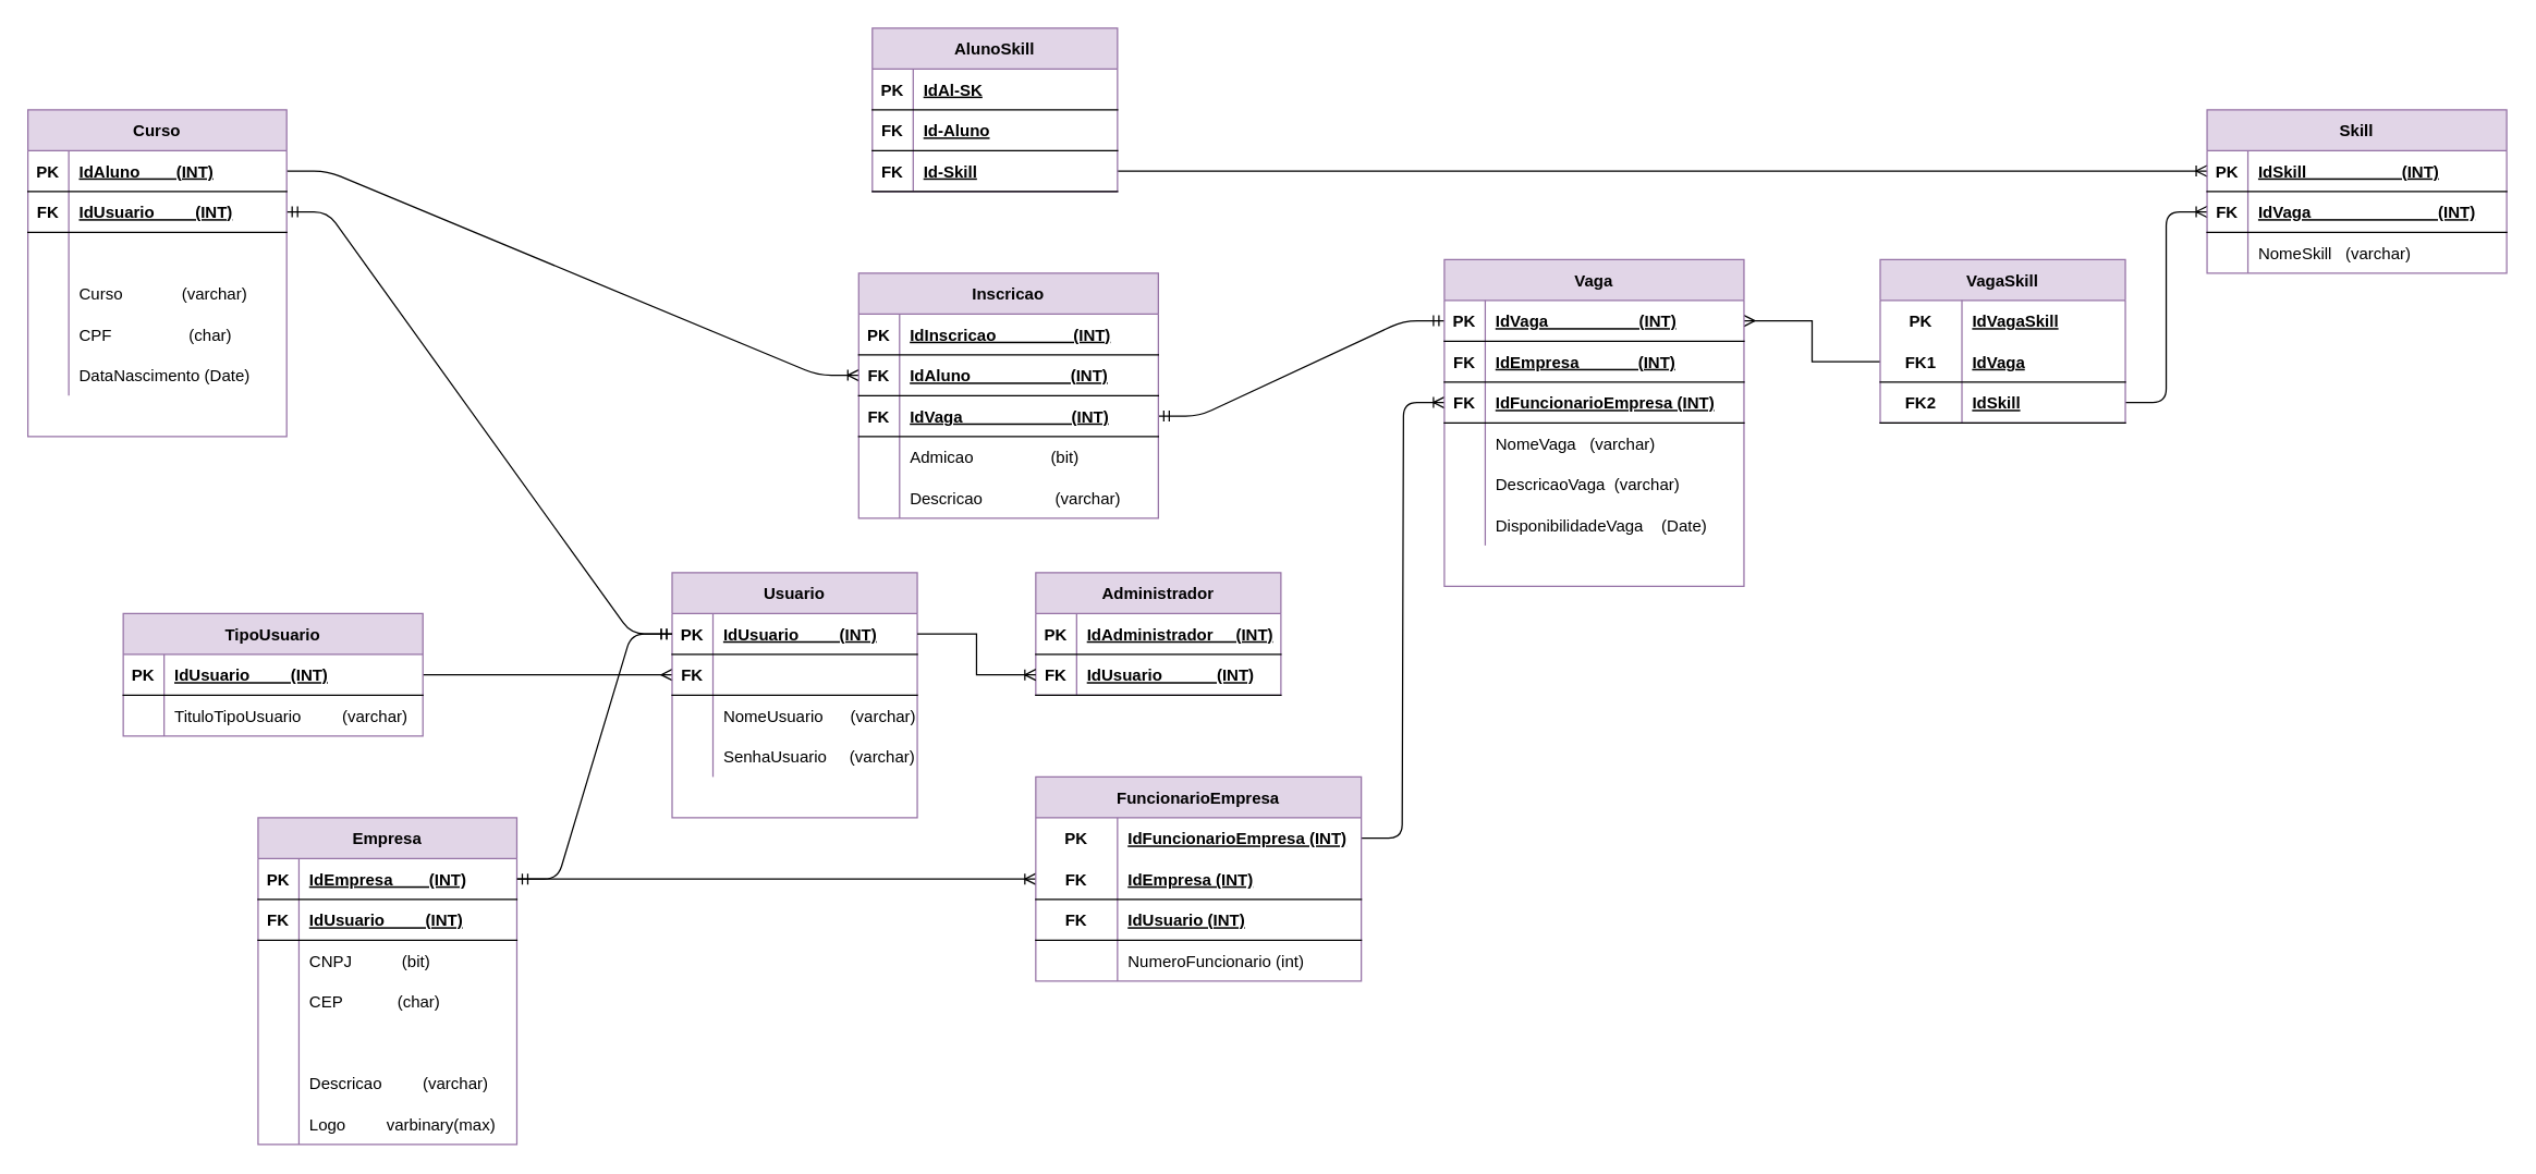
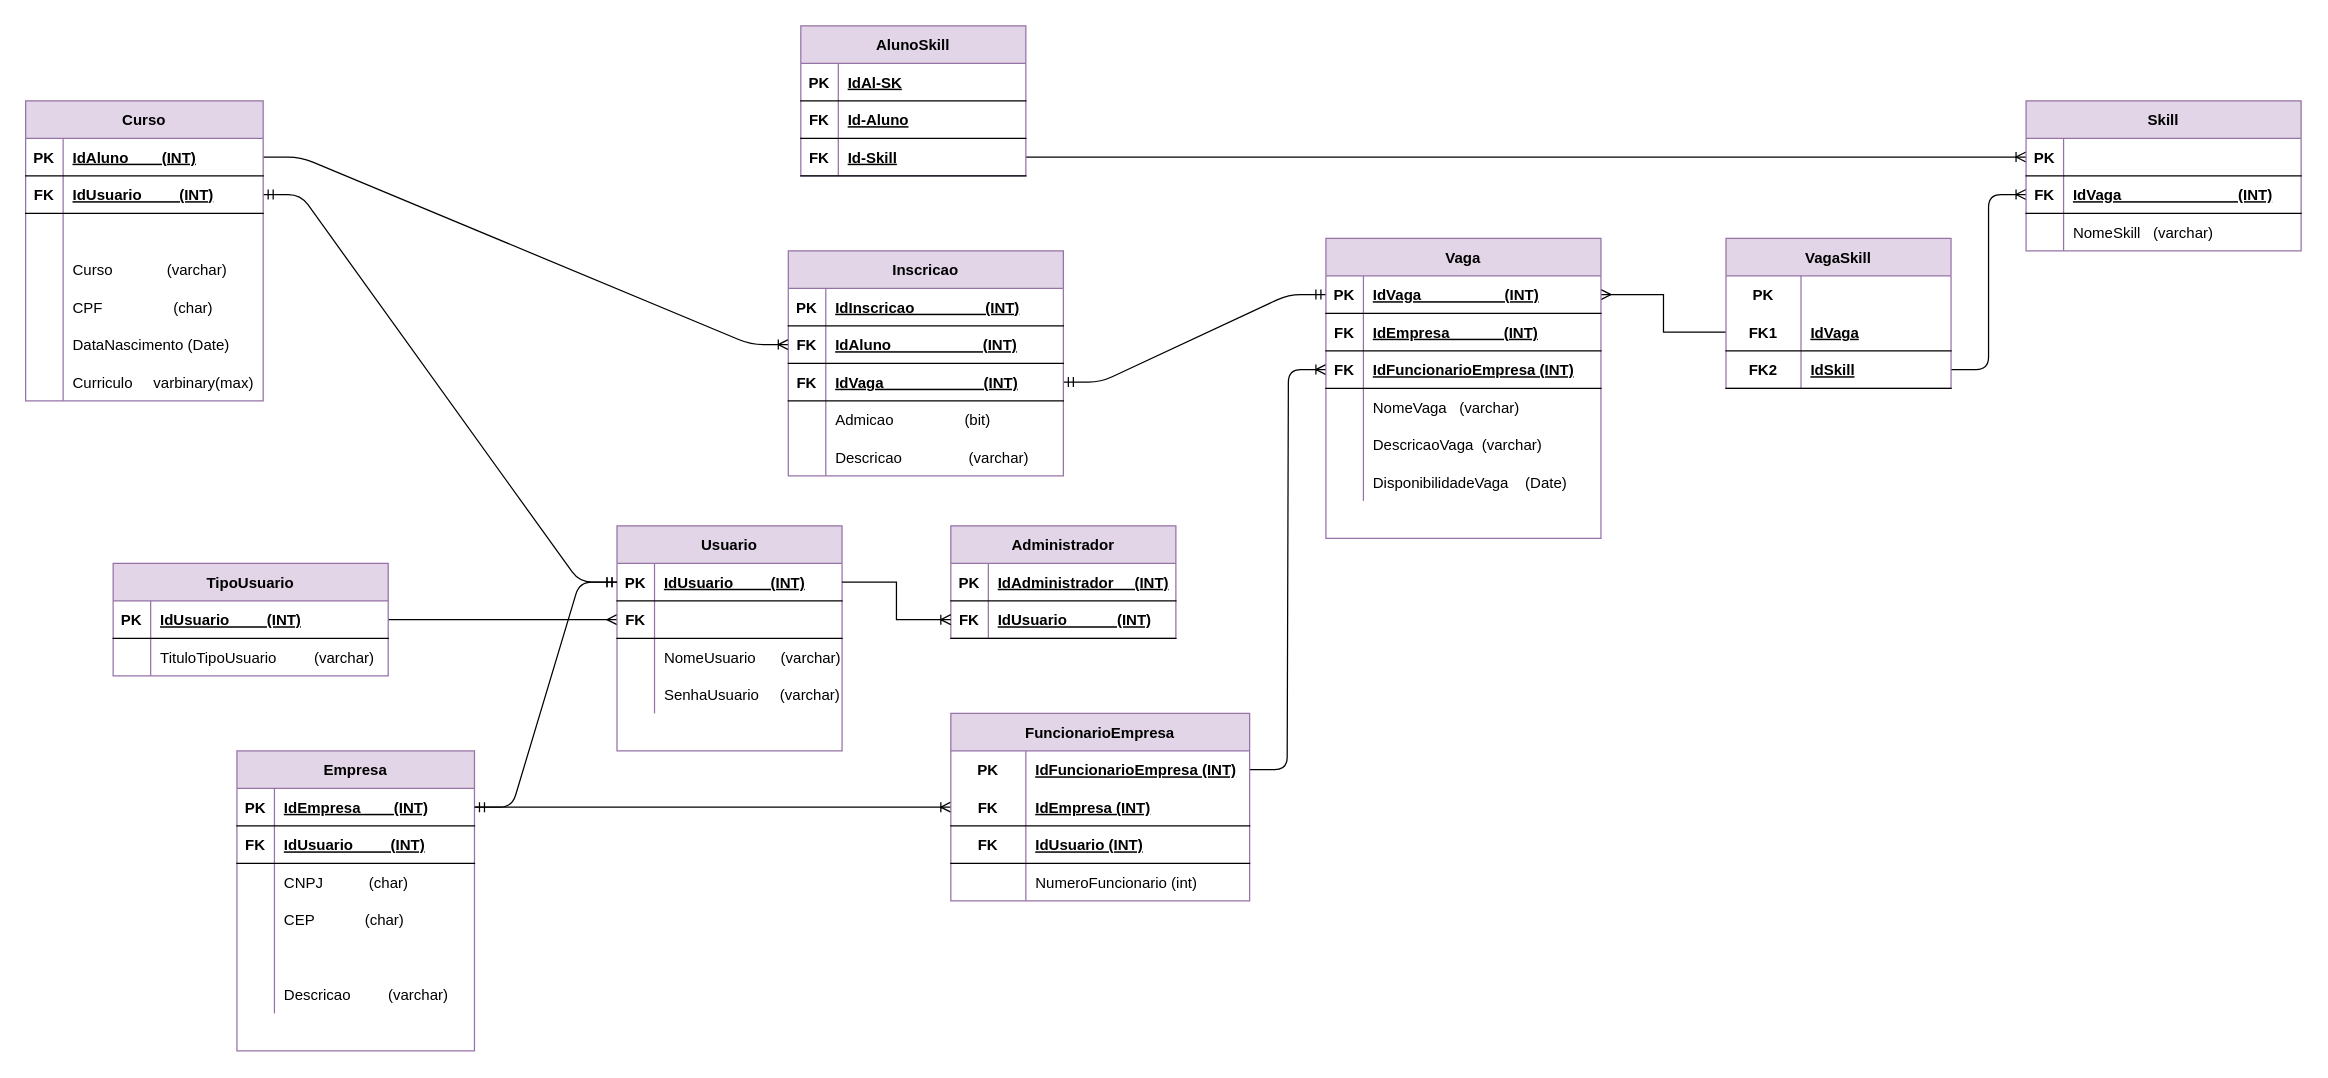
- <mxCell id="98" value="IdSkill                     (INT)" style="shape=partialRectangle;connectable=0;fillColor=none;top=0;left=0;bottom=0;right=0;align=left;spacingLeft=6;fontStyle=5;overflow=hidden;" parent="96" vertex="1"><mxGeometry x="30" width="190" height="30" as="geometry" /></mxCell>
- <mxCell id="78" value="IdVagaSkill" style="shape=partialRectangle;connectable=0;fillColor=none;top=0;left=0;bottom=0;right=0;align=left;spacingLeft=6;fontStyle=5;overflow=hidden;" parent="76" vertex="1"><mxGeometry x="60" width="120" height="30" as="geometry" /></mxCell>
+ <mxCell id="138" value="Curriculo     varbinary(max)" style="shape=partialRectangle;connectable=0;fillColor=none;top=0;left=0;bottom=0;right=0;align=left;spacingLeft=6;overflow=hidden;" parent="136" vertex="1"><mxGeometry x="30" width="160" height="30" as="geometry" /></mxCell>
- <mxCell id="38" value="CNPJ           (bit)" style="shape=partialRectangle;connectable=0;fillColor=none;top=0;left=0;bottom=0;right=0;align=left;spacingLeft=6;overflow=hidden;" parent="36" vertex="1"><mxGeometry x="30" width="160" height="30" as="geometry" /></mxCell>
+ <mxCell id="38" value="CNPJ           (char)" style="shape=partialRectangle;connectable=0;fillColor=none;top=0;left=0;bottom=0;right=0;align=left;spacingLeft=6;overflow=hidden;" parent="36" vertex="1"><mxGeometry x="30" width="160" height="30" as="geometry" /></mxCell>
- <mxCell id="49" value="Logo         varbinary(max)" style="shape=partialRectangle;connectable=0;fillColor=none;top=0;left=0;bottom=0;right=0;align=left;spacingLeft=6;overflow=hidden;" parent="47" vertex="1"><mxGeometry x="30" width="160" height="30" as="geometry" /></mxCell>
